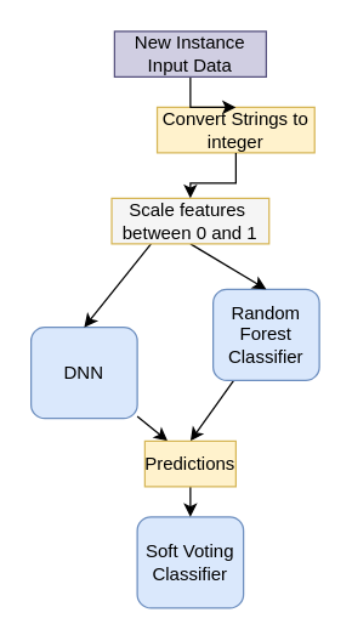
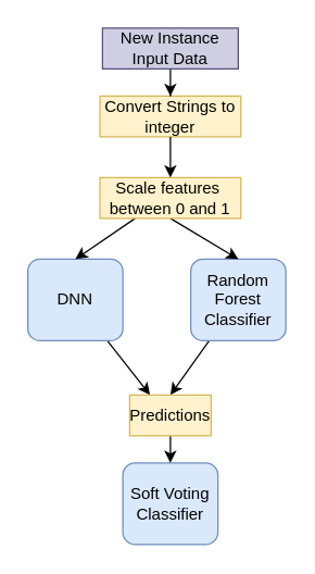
- <mxCell id="11" value="Convert Strings to integer" style="rounded=0;whiteSpace=wrap;html=1;fillColor=#fff2cc;strokeColor=#d6b656;" parent="1" vertex="1"><mxGeometry x="103.125" y="70" width="103.75" height="30" as="geometry" /></mxCell>
+ <mxCell id="11" value="Convert Strings to integer" style="rounded=0;whiteSpace=wrap;html=1;fillColor=#fff2cc;strokeColor=#d6b656;" parent="1" vertex="1"><mxGeometry x="73.125" y="70" width="103.75" height="30" as="geometry" /></mxCell>
- <mxCell id="12" value="Scale features&amp;nbsp; between 0 and 1" style="rounded=0;whiteSpace=wrap;html=1;fillColor=#f5f5f5;strokeColor=#d6b656;" parent="1" vertex="1"><mxGeometry x="73.125" y="130" width="103.75" height="30" as="geometry" /></mxCell>
+ <mxCell id="12" value="Scale features&amp;nbsp; between 0 and 1" style="rounded=0;whiteSpace=wrap;html=1;fillColor=#fff2cc;strokeColor=#d6b656;" parent="1" vertex="1"><mxGeometry x="73.125" y="130" width="103.75" height="30" as="geometry" /></mxCell>
- <mxCell id="6" value="DNN" style="rounded=1;whiteSpace=wrap;html=1;fillColor=#dae8fc;strokeColor=#6c8ebf;" parent="1" vertex="1"><mxGeometry x="20" y="215" width="70" height="60" as="geometry" /></mxCell>
+ <mxCell id="6" value="DNN" style="rounded=1;whiteSpace=wrap;html=1;fillColor=#dae8fc;strokeColor=#6c8ebf;" parent="1" vertex="1"><mxGeometry x="20" y="190" width="70" height="60" as="geometry" /></mxCell>
